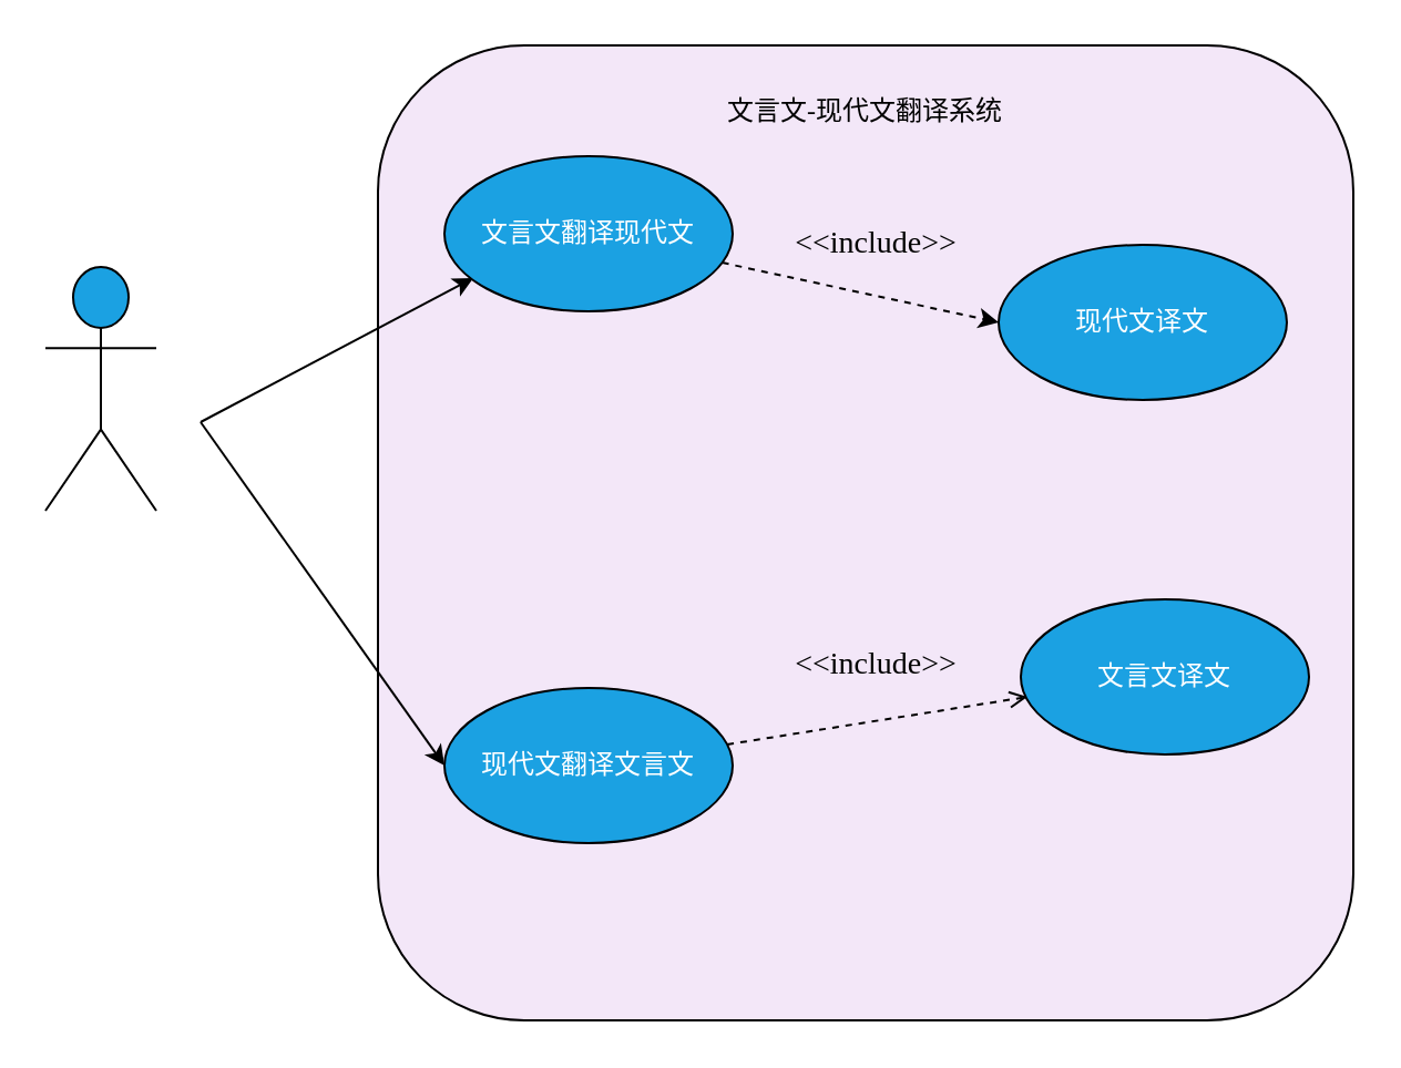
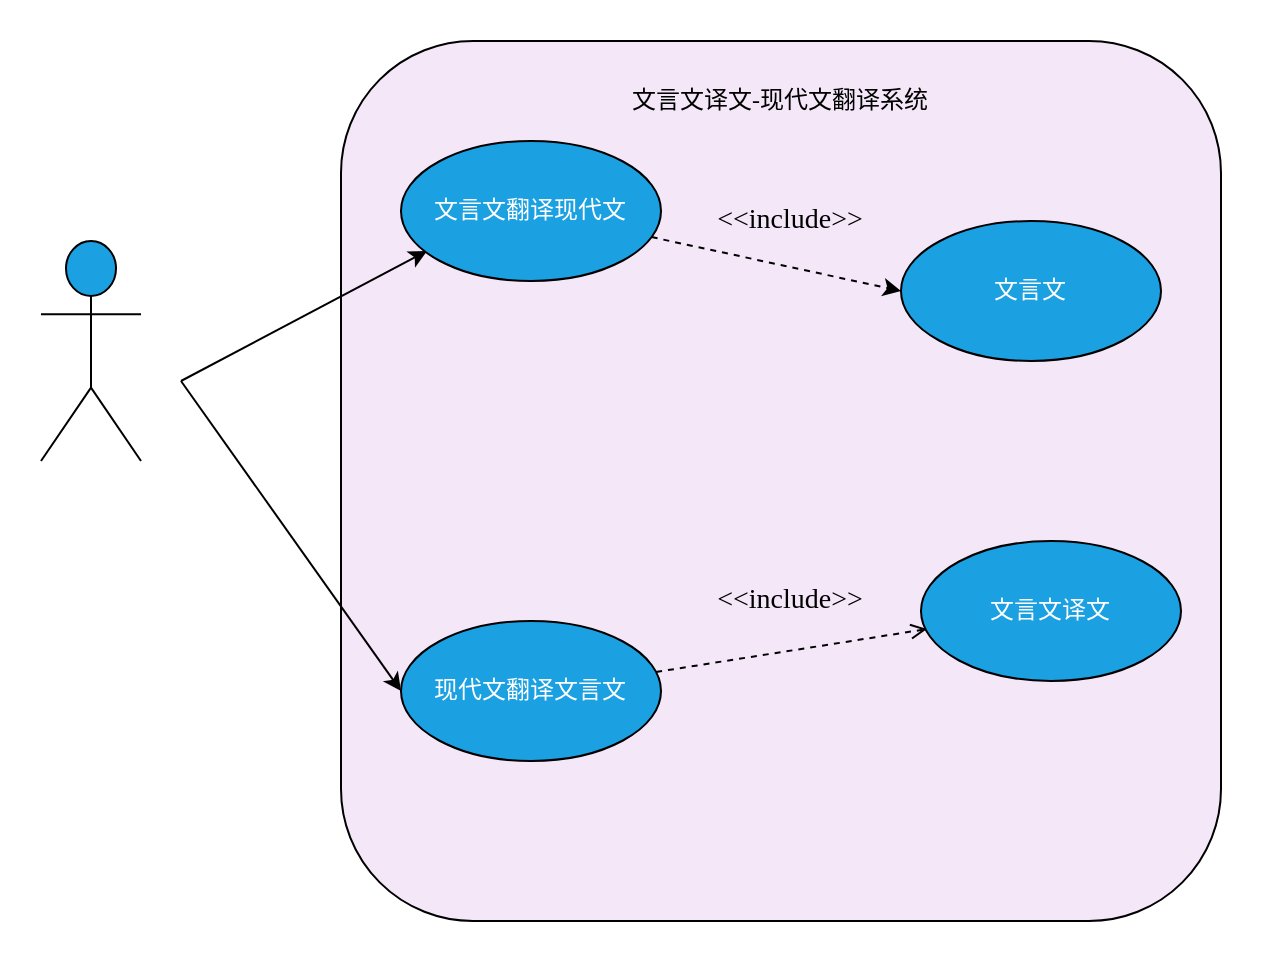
- <mxCell id="10" value="&lt;font face=&quot;Verdana&quot;&gt;文言文-现代文翻译系统&lt;/font&gt;" style="rounded=0;whiteSpace=wrap;html=1;strokeColor=none;opacity=0;" vertex="1" parent="1"><mxGeometry x="295" y="20" width="190" height="60" as="geometry" /></mxCell>
+ <mxCell id="10" value="&lt;font face=&quot;Verdana&quot;&gt;文言文译文-现代文翻译系统&lt;/font&gt;" style="rounded=0;whiteSpace=wrap;html=1;strokeColor=none;opacity=0;" vertex="1" parent="1"><mxGeometry x="295" y="20" width="190" height="60" as="geometry" /></mxCell>
- <mxCell id="11" value="&lt;font face=&quot;Verdana&quot;&gt;现代文译文&lt;/font&gt;" style="ellipse;whiteSpace=wrap;html=1;fillColor=#1ba1e2;fontColor=#ffffff;strokeColor=#000000;labelBackgroundColor=none;labelBorderColor=none;" vertex="1" parent="1"><mxGeometry x="450" y="110" width="130" height="70" as="geometry" /></mxCell>
+ <mxCell id="11" value="&lt;font face=&quot;Verdana&quot;&gt;文言文&lt;/font&gt;" style="ellipse;whiteSpace=wrap;html=1;fillColor=#1ba1e2;fontColor=#ffffff;strokeColor=#000000;labelBackgroundColor=none;labelBorderColor=none;" vertex="1" parent="1"><mxGeometry x="450" y="110" width="130" height="70" as="geometry" /></mxCell>
